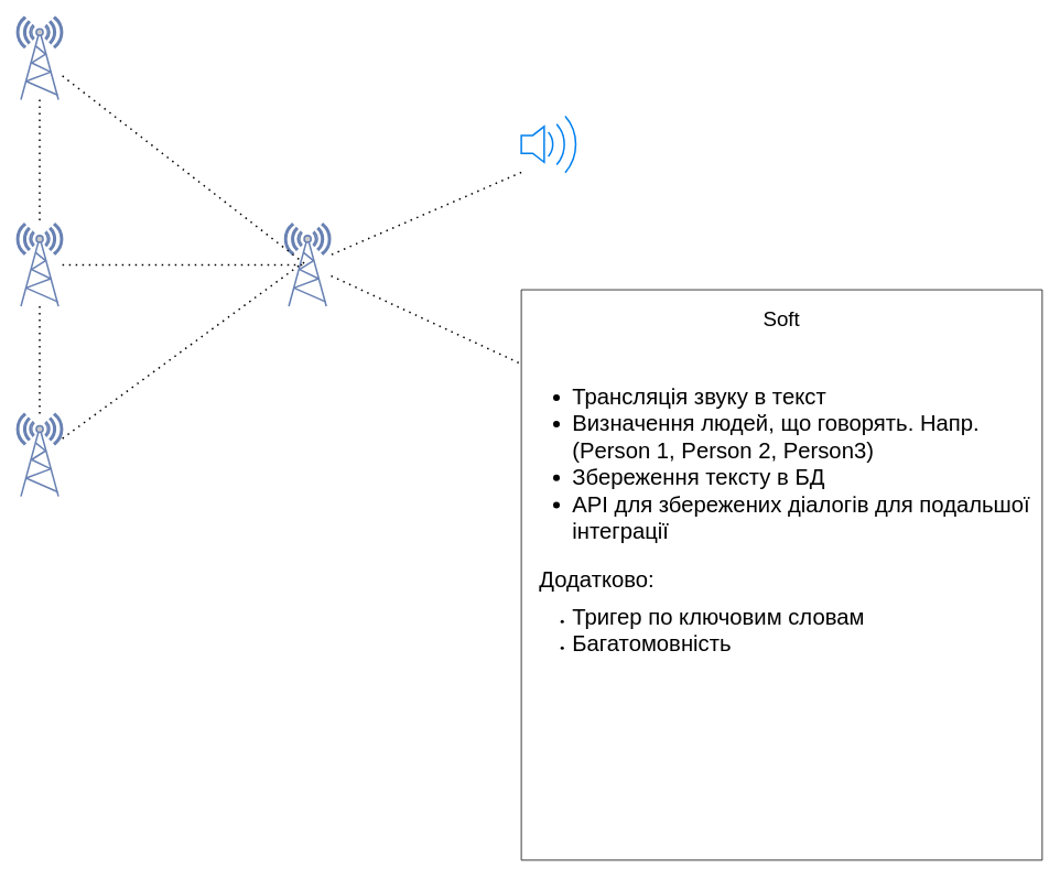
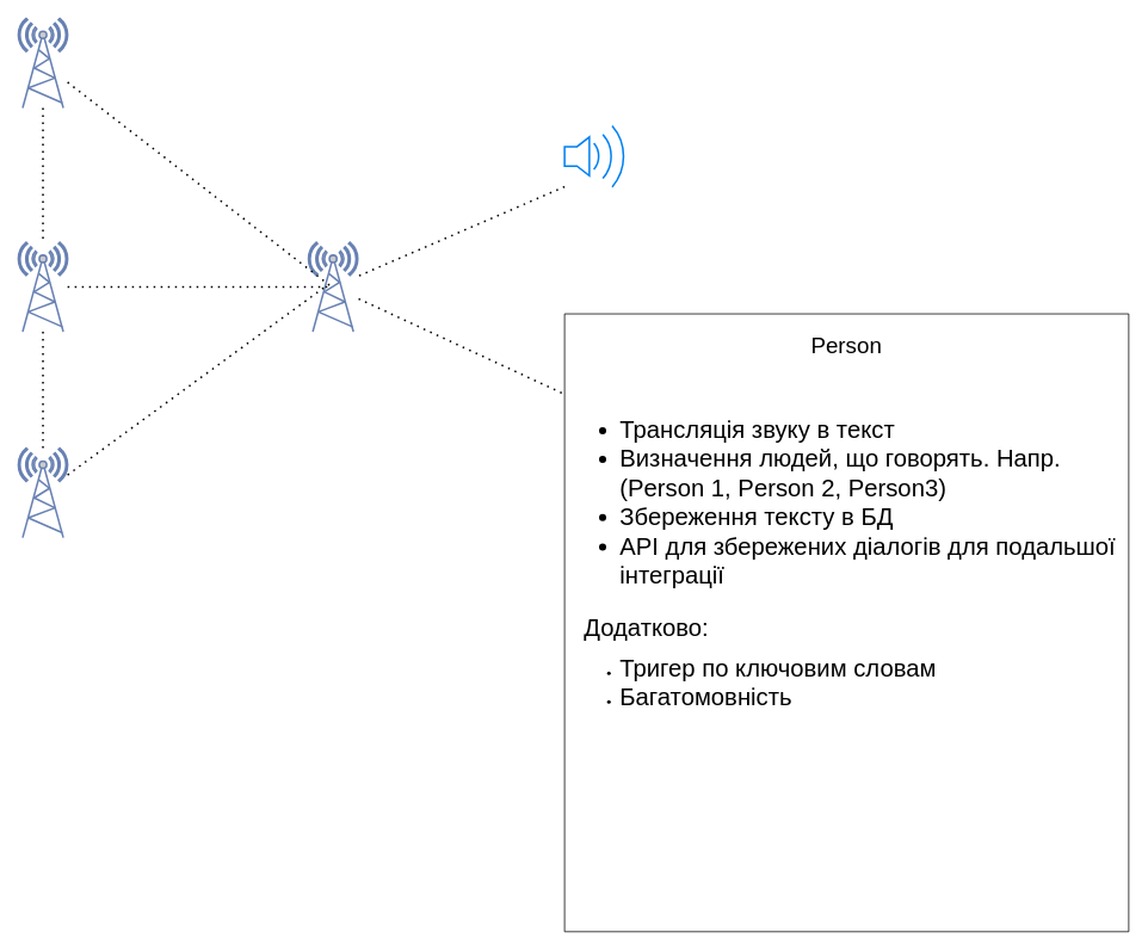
- <mxCell id="14" value="Soft" style="text;html=1;strokeColor=none;fillColor=none;align=center;verticalAlign=middle;whiteSpace=wrap;rounded=0;fontSize=25;" vertex="1" parent="13"><mxGeometry x="10" y="10" width="610" height="50" as="geometry" /></mxCell>
+ <mxCell id="14" value="Person" style="text;html=1;strokeColor=none;fillColor=none;align=center;verticalAlign=middle;whiteSpace=wrap;rounded=0;fontSize=25;" vertex="1" parent="13"><mxGeometry x="10" y="10" width="610" height="50" as="geometry" /></mxCell>
